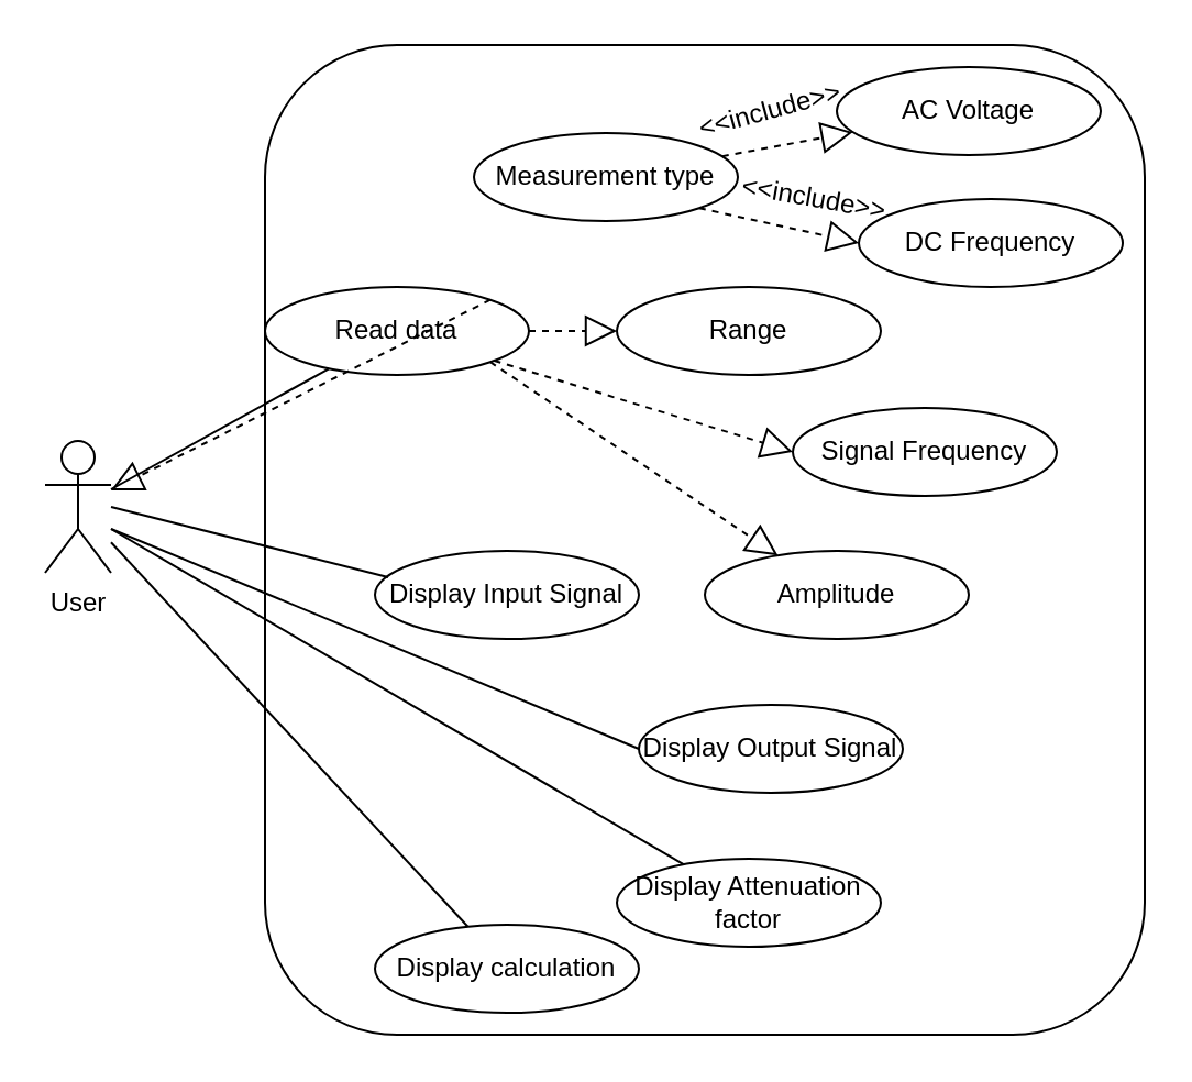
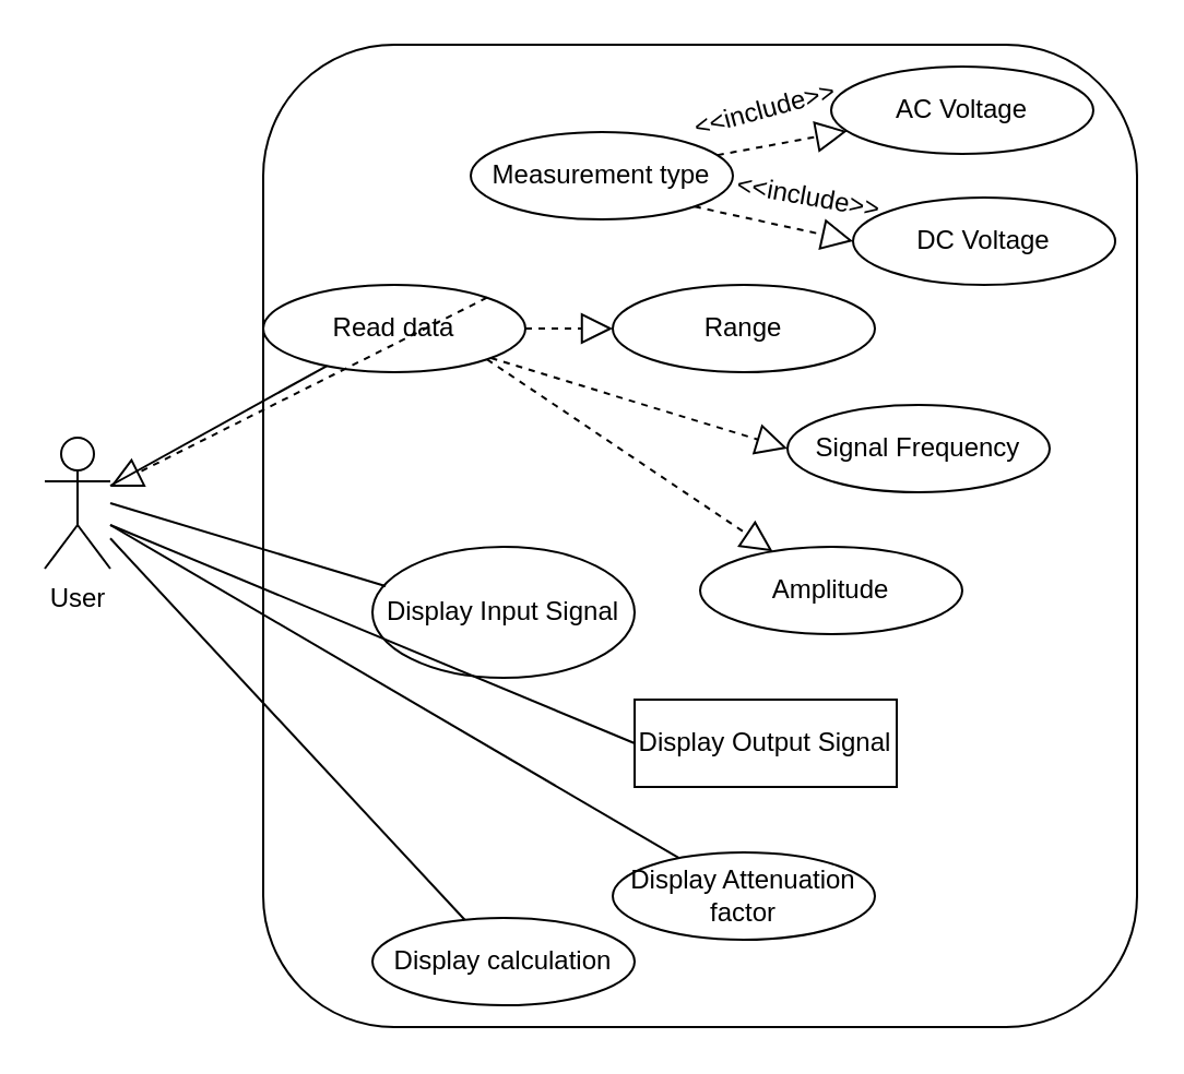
- <mxCell id="7" value="DC Frequency" style="ellipse;whiteSpace=wrap;html=1;" parent="1" vertex="1"><mxGeometry x="390" y="90" width="120" height="40" as="geometry" /></mxCell>
+ <mxCell id="7" value="DC Voltage" style="ellipse;whiteSpace=wrap;html=1;" parent="1" vertex="1"><mxGeometry x="390" y="90" width="120" height="40" as="geometry" /></mxCell>
- <mxCell id="11" value="Display Input Signal" style="ellipse;whiteSpace=wrap;html=1;" parent="1" vertex="1"><mxGeometry x="170" y="250" width="120" height="40" as="geometry" /></mxCell>
+ <mxCell id="11" value="Display Input Signal" style="ellipse;whiteSpace=wrap;html=1;" parent="1" vertex="1"><mxGeometry x="170" y="250" width="120" height="60" as="geometry" /></mxCell>
- <mxCell id="12" value="Display Output Signal" style="ellipse;whiteSpace=wrap;html=1;" parent="1" vertex="1"><mxGeometry x="290" y="320" width="120" height="40" as="geometry" /></mxCell>
+ <mxCell id="12" value="Display Output Signal" style="whiteSpace=wrap;html=1;rounded=0;" parent="1" vertex="1"><mxGeometry x="290" y="320" width="120" height="40" as="geometry" /></mxCell>
